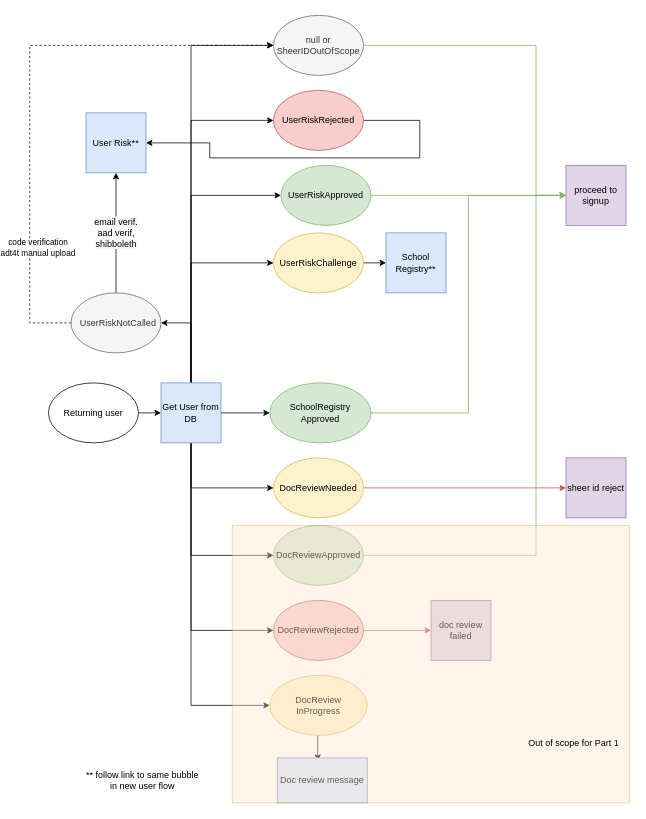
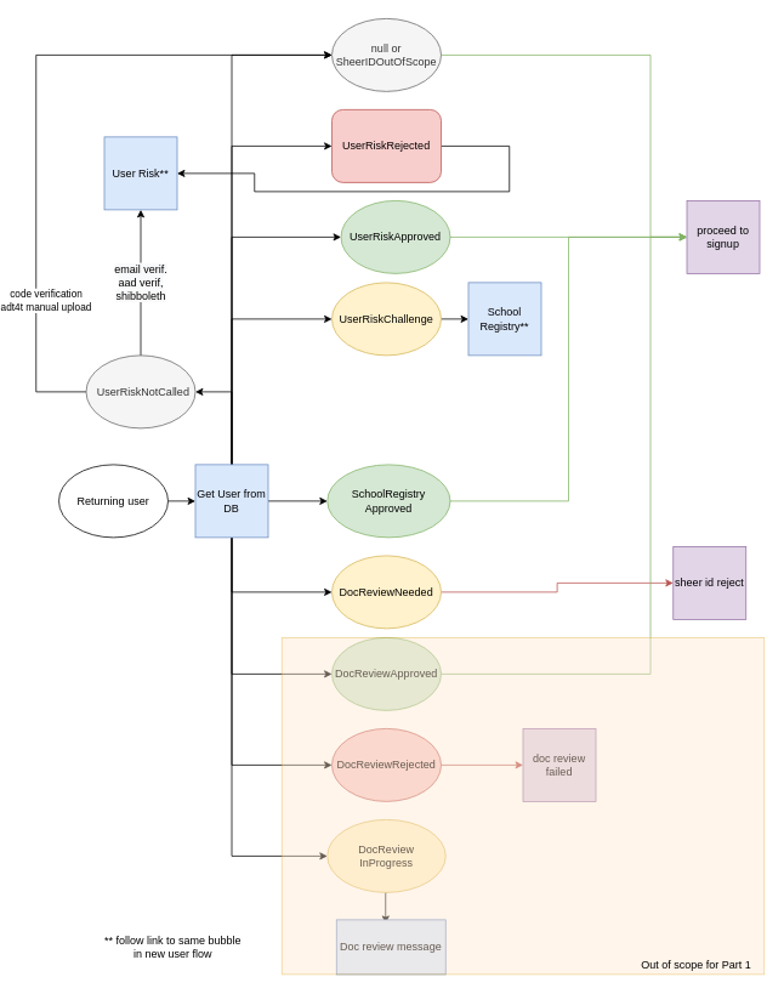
- <mxCell id="36" style="edgeStyle=orthogonalEdgeStyle;rounded=0;orthogonalLoop=1;jettySize=auto;html=1;exitX=0;exitY=0.5;exitDx=0;exitDy=0;entryX=0;entryY=0.5;entryDx=0;entryDy=0;dashed=1;" parent="1" source="39" target="3" edge="1"><mxGeometry relative="1" as="geometry"><Array as="points"><mxPoint x="20" y="430" /><mxPoint x="20" y="60" /></Array><mxPoint x="-195" y="450" as="sourcePoint" /><mxPoint x="75" y="80" as="targetPoint" /></mxGeometry></mxCell>
+ <mxCell id="36" style="edgeStyle=orthogonalEdgeStyle;rounded=0;orthogonalLoop=1;jettySize=auto;html=1;exitX=0;exitY=0.5;exitDx=0;exitDy=0;entryX=0;entryY=0.5;entryDx=0;entryDy=0;" parent="1" source="39" target="3" edge="1"><mxGeometry relative="1" as="geometry"><Array as="points"><mxPoint x="20" y="430" /><mxPoint x="20" y="60" /></Array><mxPoint x="-195" y="450" as="sourcePoint" /><mxPoint x="75" y="80" as="targetPoint" /></mxGeometry></mxCell>
- <mxCell id="5" value="UserRiskRejected" style="ellipse;whiteSpace=wrap;html=1;fillColor=#f8cecc;strokeColor=#b85450;" parent="1" vertex="1"><mxGeometry x="345" y="120" width="120" height="80" as="geometry" /></mxCell>
+ <mxCell id="5" value="UserRiskRejected" style="whiteSpace=wrap;html=1;fillColor=#f8cecc;strokeColor=#b85450;rounded=1;" parent="1" vertex="1"><mxGeometry x="345" y="120" width="120" height="80" as="geometry" /></mxCell>
- <mxCell id="42" value="sheer id reject" style="whiteSpace=wrap;html=1;aspect=fixed;fillColor=#e1d5e7;strokeColor=#9673a6;" parent="1" vertex="1"><mxGeometry x="735" y="610" width="80" height="80" as="geometry" /></mxCell>
+ <mxCell id="42" value="sheer id reject" style="whiteSpace=wrap;html=1;aspect=fixed;fillColor=#e1d5e7;strokeColor=#9673a6;" parent="1" vertex="1"><mxGeometry x="720" y="600" width="80" height="80" as="geometry" /></mxCell>
- <mxCell id="45" value="Out of scope for Part 1" style="text;html=1;align=center;verticalAlign=middle;resizable=0;points=[];autosize=1;strokeColor=none;fillColor=none;" vertex="1" parent="1"><mxGeometry x="675" y="980" width="140" height="20" as="geometry" /></mxCell>
+ <mxCell id="45" value="Out of scope for Part 1" style="text;html=1;align=center;verticalAlign=middle;resizable=0;points=[];autosize=1;strokeColor=none;fillColor=none;" vertex="1" parent="1"><mxGeometry x="675" y="1050" width="140" height="20" as="geometry" /></mxCell>
